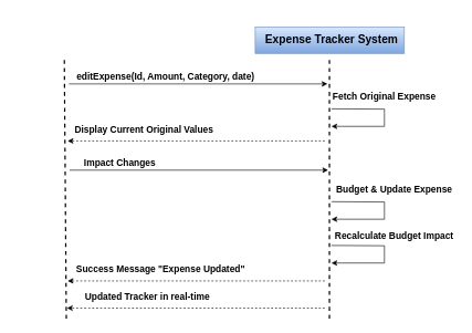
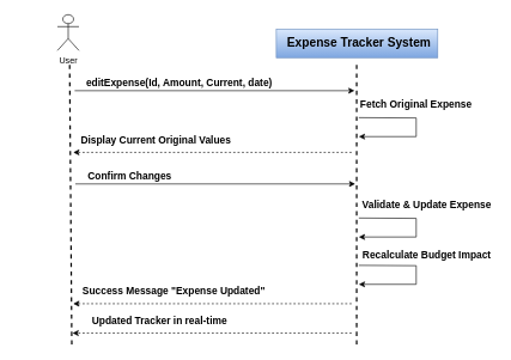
+ <mxCell id="2" value="User" style="shape=umlActor;verticalLabelPosition=bottom;verticalAlign=top;html=1;outlineConnect=0;" parent="1" vertex="1"><mxGeometry x="79" y="20" width="30" height="50" as="geometry" /></mxCell>
- <mxCell id="14" value="editExpense(Id, Amount, Category, date)" style="text;html=1;align=center;verticalAlign=middle;whiteSpace=wrap;rounded=0;fontSize=14;fontStyle=1" vertex="1" parent="1"><mxGeometry x="89" y="100" width="320" height="30" as="geometry" /></mxCell>
+ <mxCell id="14" value="editExpense(Id, Amount, Current, date)" style="text;html=1;align=center;verticalAlign=middle;whiteSpace=wrap;rounded=0;fontSize=14;fontStyle=1" vertex="1" parent="1"><mxGeometry x="89" y="100" width="320" height="30" as="geometry" /></mxCell>
- <mxCell id="16" value="Impact Changes" style="text;html=1;align=center;verticalAlign=middle;whiteSpace=wrap;rounded=0;fontSize=14;fontStyle=1" vertex="1" parent="1"><mxGeometry x="20" y="230" width="320" height="30" as="geometry" /></mxCell>
+ <mxCell id="16" value="Confirm Changes" style="text;html=1;align=center;verticalAlign=middle;whiteSpace=wrap;rounded=0;fontSize=14;fontStyle=1" vertex="1" parent="1"><mxGeometry x="20" y="230" width="320" height="30" as="geometry" /></mxCell>
- <mxCell id="12" value="Budget &amp;amp; Update Expense" style="text;html=1;align=center;verticalAlign=middle;whiteSpace=wrap;rounded=0;fontSize=14;fontStyle=1" parent="1" vertex="1"><mxGeometry x="499" y="270" width="190" height="30" as="geometry" /></mxCell>
+ <mxCell id="12" value="Validate &amp;amp; Update Expense" style="text;html=1;align=center;verticalAlign=middle;whiteSpace=wrap;rounded=0;fontSize=14;fontStyle=1" parent="1" vertex="1"><mxGeometry x="499" y="270" width="190" height="30" as="geometry" /></mxCell>
